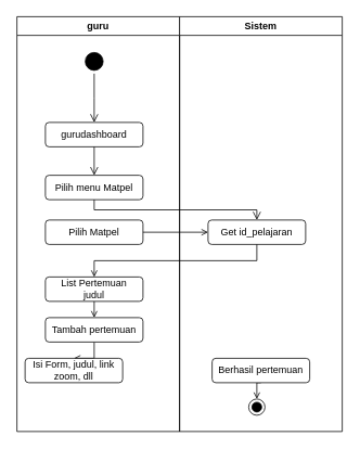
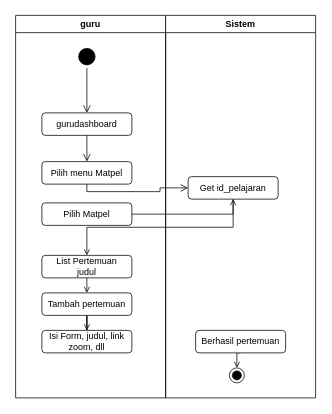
- <mxCell id="19" value="Get id_pelajaran" style="rounded=1;whiteSpace=wrap;html=1;strokeColor=#000000;" parent="15" vertex="1"><mxGeometry x="35" y="250" width="120" height="30" as="geometry" /></mxCell>
+ <mxCell id="19" value="Get id_pelajaran" style="rounded=1;whiteSpace=wrap;html=1;strokeColor=#000000;" parent="15" vertex="1"><mxGeometry x="30" y="215" width="120" height="30" as="geometry" /></mxCell>
- <mxCell id="14" value="Isi Form, judul, link zoom, dll" style="rounded=1;whiteSpace=wrap;html=1;strokeColor=#000000;" parent="2" vertex="1"><mxGeometry x="10" y="420" width="120" height="30" as="geometry" /></mxCell>
+ <mxCell id="14" value="Isi Form, judul, link zoom, dll" style="rounded=1;whiteSpace=wrap;html=1;strokeColor=#000000;" parent="2" vertex="1"><mxGeometry x="35" y="420" width="120" height="30" as="geometry" /></mxCell>
